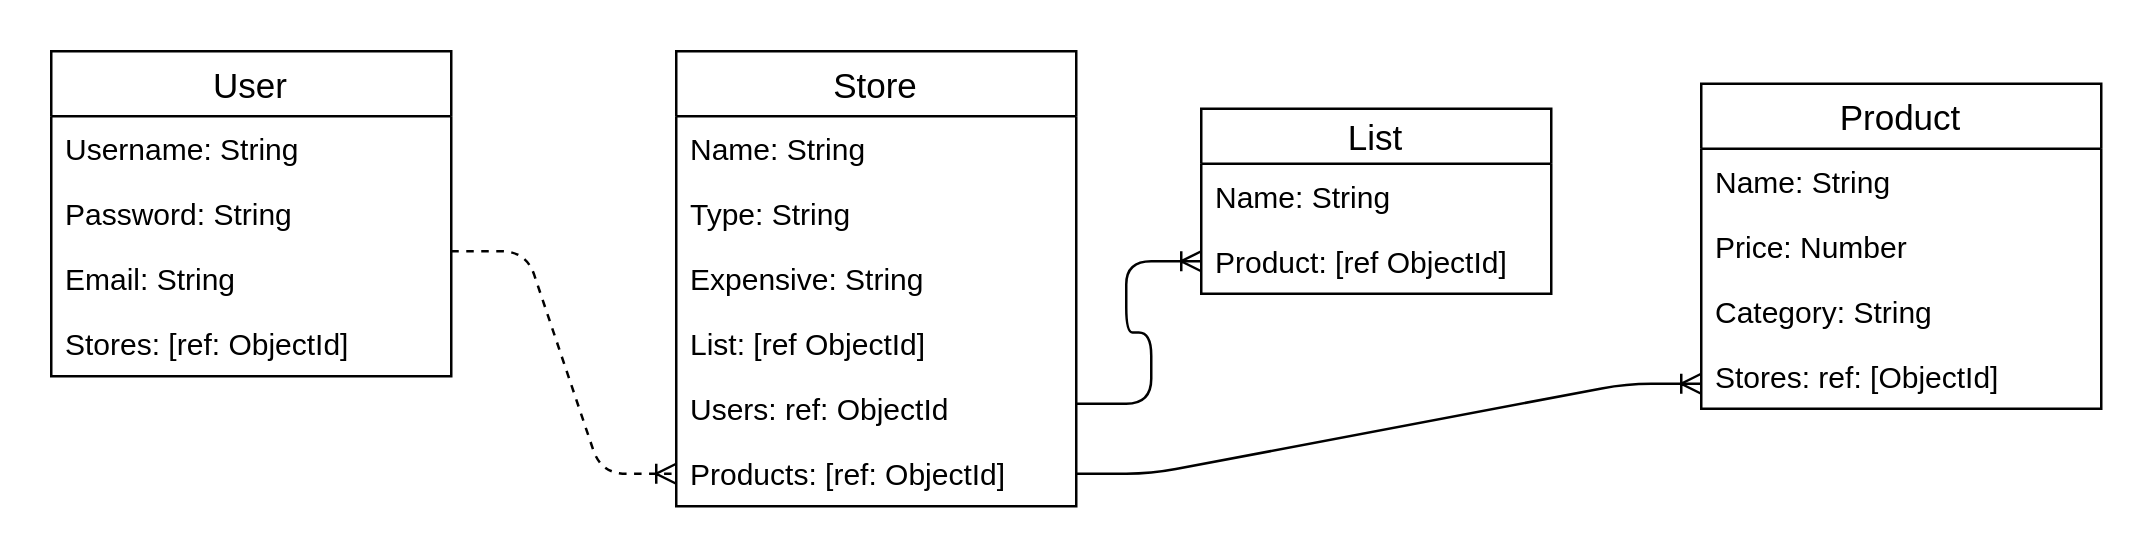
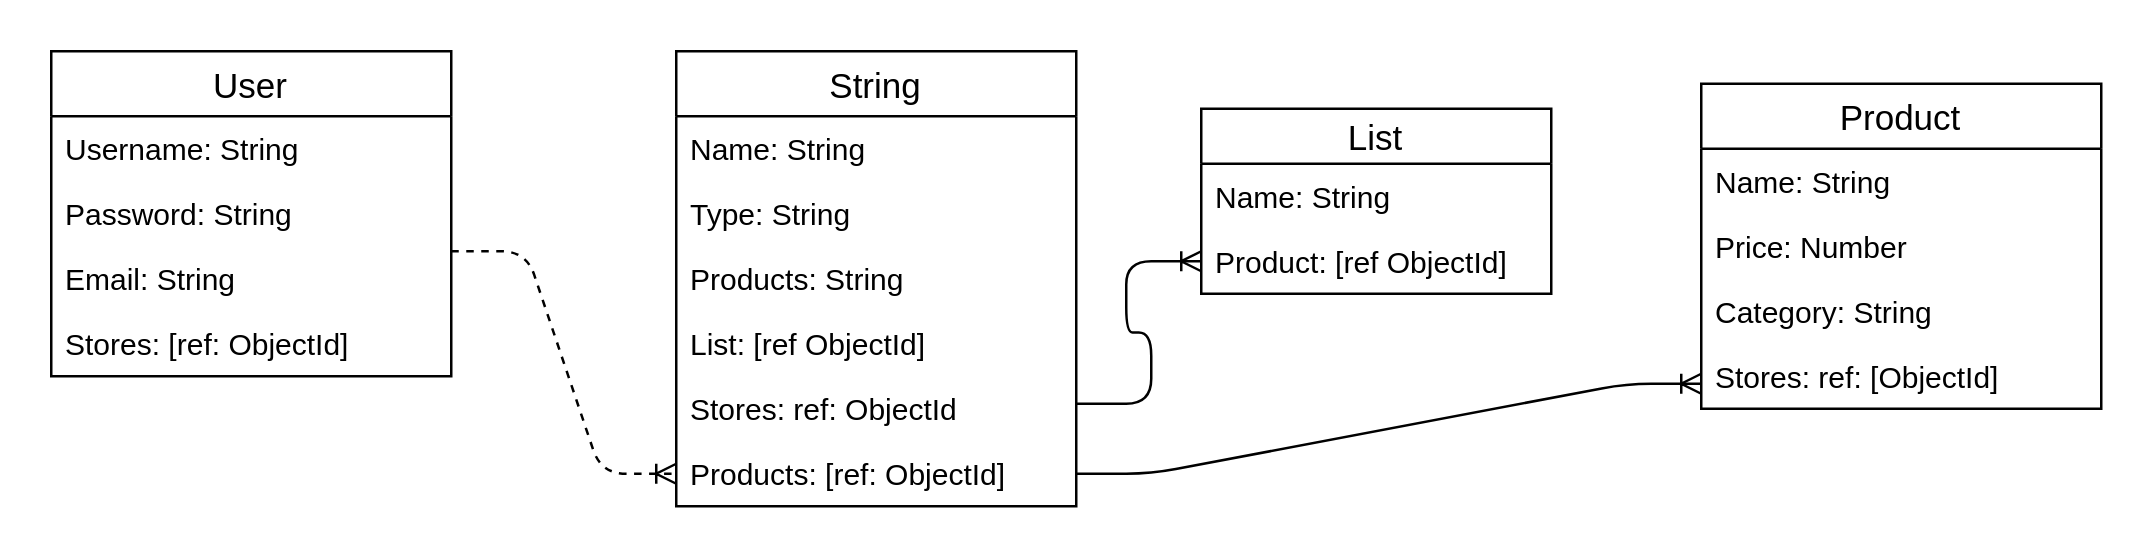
- <mxCell id="8" value="Store" style="swimlane;fontStyle=0;childLayout=stackLayout;horizontal=1;startSize=26;horizontalStack=0;resizeParent=1;resizeParentMax=0;resizeLast=0;collapsible=1;marginBottom=0;align=center;fontSize=14;" vertex="1" parent="1"><mxGeometry x="270" y="20" width="160" height="182" as="geometry" /></mxCell>
+ <mxCell id="8" value="String" style="swimlane;fontStyle=0;childLayout=stackLayout;horizontal=1;startSize=26;horizontalStack=0;resizeParent=1;resizeParentMax=0;resizeLast=0;collapsible=1;marginBottom=0;align=center;fontSize=14;" vertex="1" parent="1"><mxGeometry x="270" y="20" width="160" height="182" as="geometry" /></mxCell>
- <mxCell id="11" value="Expensive: String" style="text;strokeColor=none;fillColor=none;spacingLeft=4;spacingRight=4;overflow=hidden;rotatable=0;points=[[0,0.5],[1,0.5]];portConstraint=eastwest;fontSize=12;" vertex="1" parent="8"><mxGeometry y="78" width="160" height="26" as="geometry" /></mxCell>
+ <mxCell id="11" value="Products: String" style="text;strokeColor=none;fillColor=none;spacingLeft=4;spacingRight=4;overflow=hidden;rotatable=0;points=[[0,0.5],[1,0.5]];portConstraint=eastwest;fontSize=12;" vertex="1" parent="8"><mxGeometry y="78" width="160" height="26" as="geometry" /></mxCell>
- <mxCell id="13" value="Users: ref: ObjectId" style="text;strokeColor=none;fillColor=none;spacingLeft=4;spacingRight=4;overflow=hidden;rotatable=0;points=[[0,0.5],[1,0.5]];portConstraint=eastwest;fontSize=12;" vertex="1" parent="8"><mxGeometry y="130" width="160" height="26" as="geometry" /></mxCell>
+ <mxCell id="13" value="Stores: ref: ObjectId" style="text;strokeColor=none;fillColor=none;spacingLeft=4;spacingRight=4;overflow=hidden;rotatable=0;points=[[0,0.5],[1,0.5]];portConstraint=eastwest;fontSize=12;" vertex="1" parent="8"><mxGeometry y="130" width="160" height="26" as="geometry" /></mxCell>
